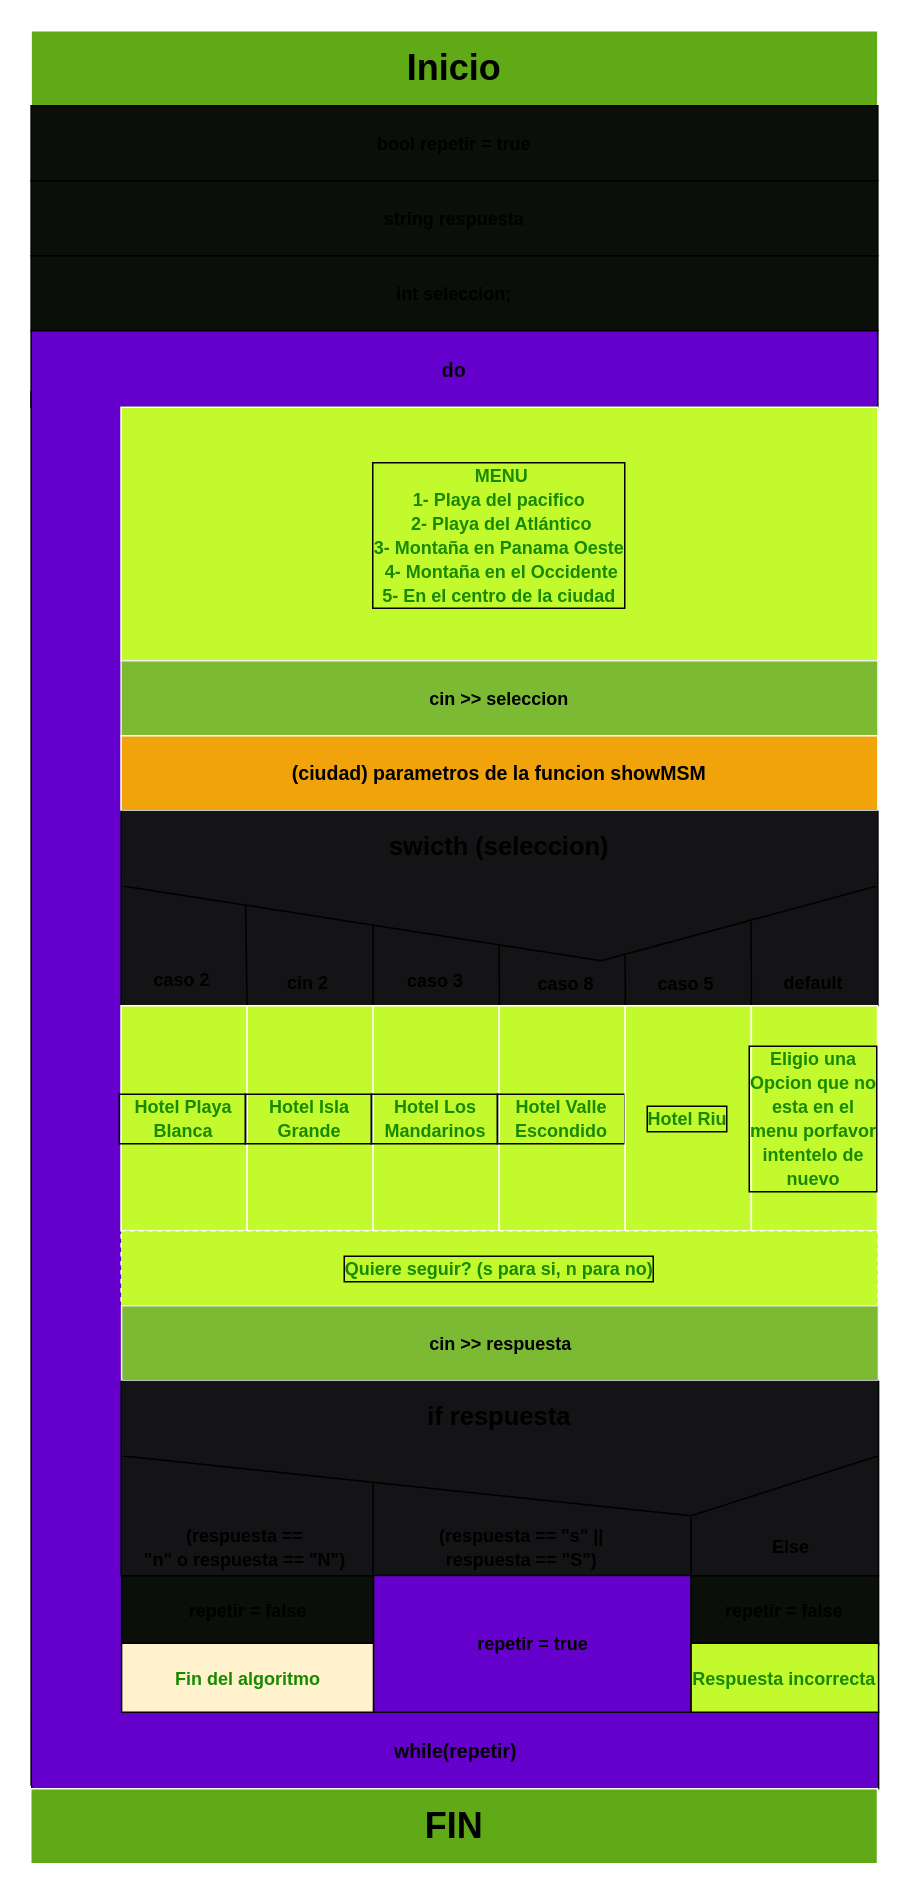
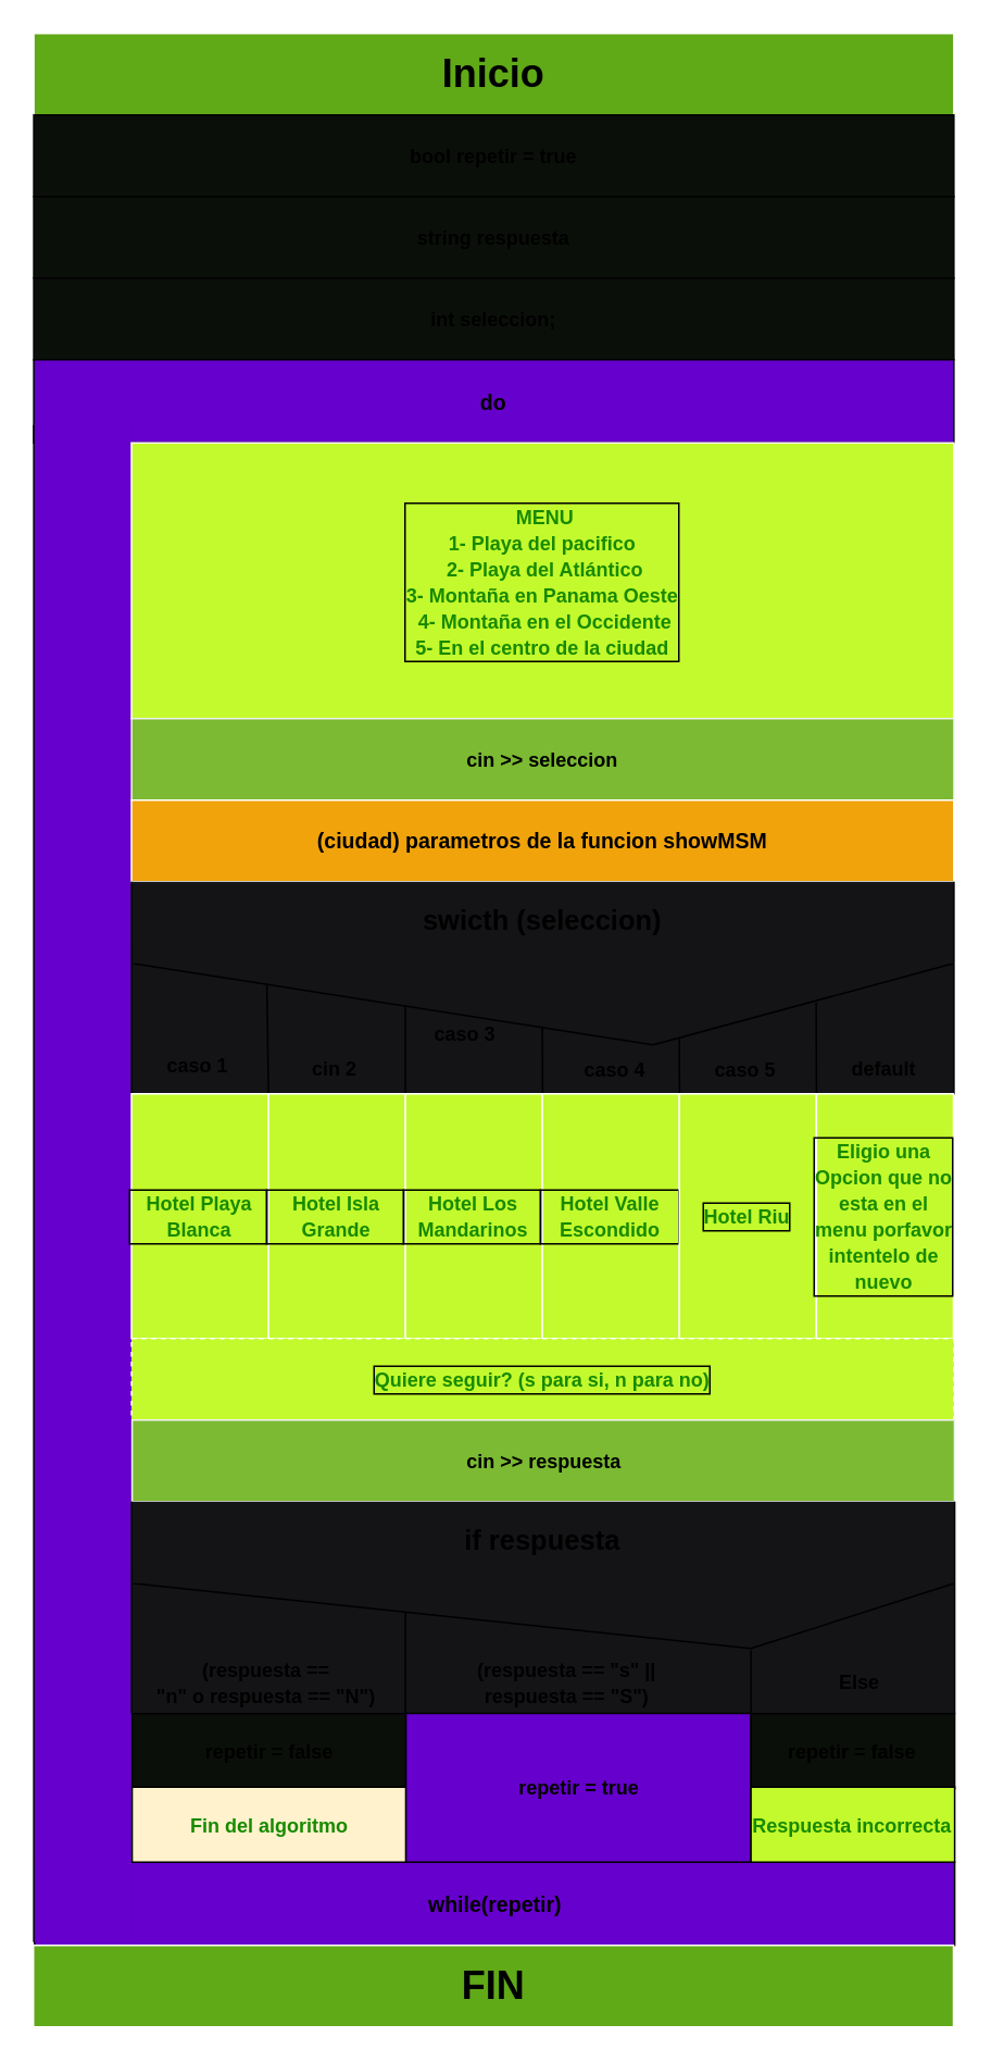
- <mxCell id="22" value="caso 2" style="text;html=1;strokeColor=none;fillColor=none;align=center;verticalAlign=middle;whiteSpace=wrap;rounded=0;strokeWidth=1;fontColor=default;fontStyle=1;fontFamily=Helvetica;labelBackgroundColor=none;" parent="14" vertex="1"><mxGeometry x="13.515" y="98" width="54.059" height="30" as="geometry" /></mxCell>
+ <mxCell id="22" value="caso 1" style="text;html=1;strokeColor=none;fillColor=none;align=center;verticalAlign=middle;whiteSpace=wrap;rounded=0;strokeWidth=1;fontColor=default;fontStyle=1;fontFamily=Helvetica;labelBackgroundColor=none;" parent="14" vertex="1"><mxGeometry x="13.515" y="98" width="54.059" height="30" as="geometry" /></mxCell>
- <mxCell id="33" value="caso 3" style="text;html=1;strokeColor=none;fillColor=none;align=center;verticalAlign=middle;whiteSpace=wrap;rounded=0;strokeWidth=1;fontColor=default;fontStyle=1;fontFamily=Helvetica;labelBackgroundColor=none;" parent="14" vertex="1"><mxGeometry x="183.001" y="99" width="54.059" height="30" as="geometry" /></mxCell>
+ <mxCell id="33" value="caso 3" style="text;html=1;strokeColor=none;fillColor=none;align=center;verticalAlign=middle;whiteSpace=wrap;rounded=0;strokeWidth=1;fontColor=default;fontStyle=1;fontFamily=Helvetica;labelBackgroundColor=none;" parent="14" vertex="1"><mxGeometry x="178.001" y="79" width="54.059" height="30" as="geometry" /></mxCell>
- <mxCell id="32" value="caso 8" style="text;html=1;strokeColor=none;fillColor=none;align=center;verticalAlign=middle;whiteSpace=wrap;rounded=0;strokeWidth=1;fontColor=default;fontStyle=1;fontFamily=Helvetica;labelBackgroundColor=none;" parent="14" vertex="1"><mxGeometry x="270.001" y="101" width="54.059" height="30" as="geometry" /></mxCell>
+ <mxCell id="32" value="caso 4" style="text;html=1;strokeColor=none;fillColor=none;align=center;verticalAlign=middle;whiteSpace=wrap;rounded=0;strokeWidth=1;fontColor=default;fontStyle=1;fontFamily=Helvetica;labelBackgroundColor=none;" parent="14" vertex="1"><mxGeometry x="270.001" y="101" width="54.059" height="30" as="geometry" /></mxCell>
